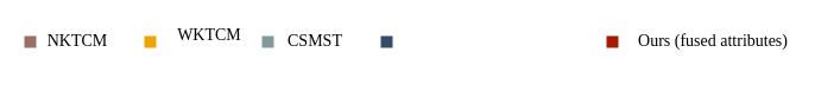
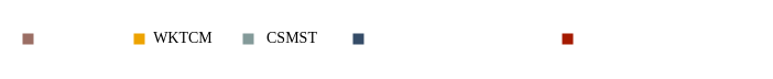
- <mxCell id="5" value="&lt;font style=&quot;font-size: 14px;&quot; face=&quot;Times New Roman&quot;&gt;WKTCM&lt;/font&gt;" style="text;html=1;align=center;verticalAlign=middle;whiteSpace=wrap;rounded=0;" vertex="1" parent="1"><mxGeometry x="141" y="15" width="70" height="30" as="geometry" /></mxCell>
+ <mxCell id="5" value="&lt;font style=&quot;font-size: 14px;&quot; face=&quot;Times New Roman&quot;&gt;WKTCM&lt;/font&gt;" style="text;html=1;align=center;verticalAlign=middle;whiteSpace=wrap;rounded=0;" vertex="1" parent="1"><mxGeometry x="131" y="20" width="70" height="30" as="geometry" /></mxCell>
- <mxCell id="3" value="&lt;font style=&quot;font-size: 14px;&quot; face=&quot;Times New Roman&quot;&gt;NKTCM&lt;/font&gt;" style="text;html=1;align=center;verticalAlign=middle;whiteSpace=wrap;rounded=0;" vertex="1" parent="1"><mxGeometry x="30" y="20" width="70" height="30" as="geometry" /></mxCell>
- <mxCell id="10" value="&lt;font face=&quot;Times New Roman&quot;&gt;&lt;span style=&quot;font-size: 14px;&quot;&gt;Ours (fused attributes)&lt;/span&gt;&lt;/font&gt;" style="text;html=1;align=center;verticalAlign=middle;whiteSpace=wrap;rounded=0;" vertex="1" parent="1"><mxGeometry x="520" y="20" width="160" height="30" as="geometry" /></mxCell>
